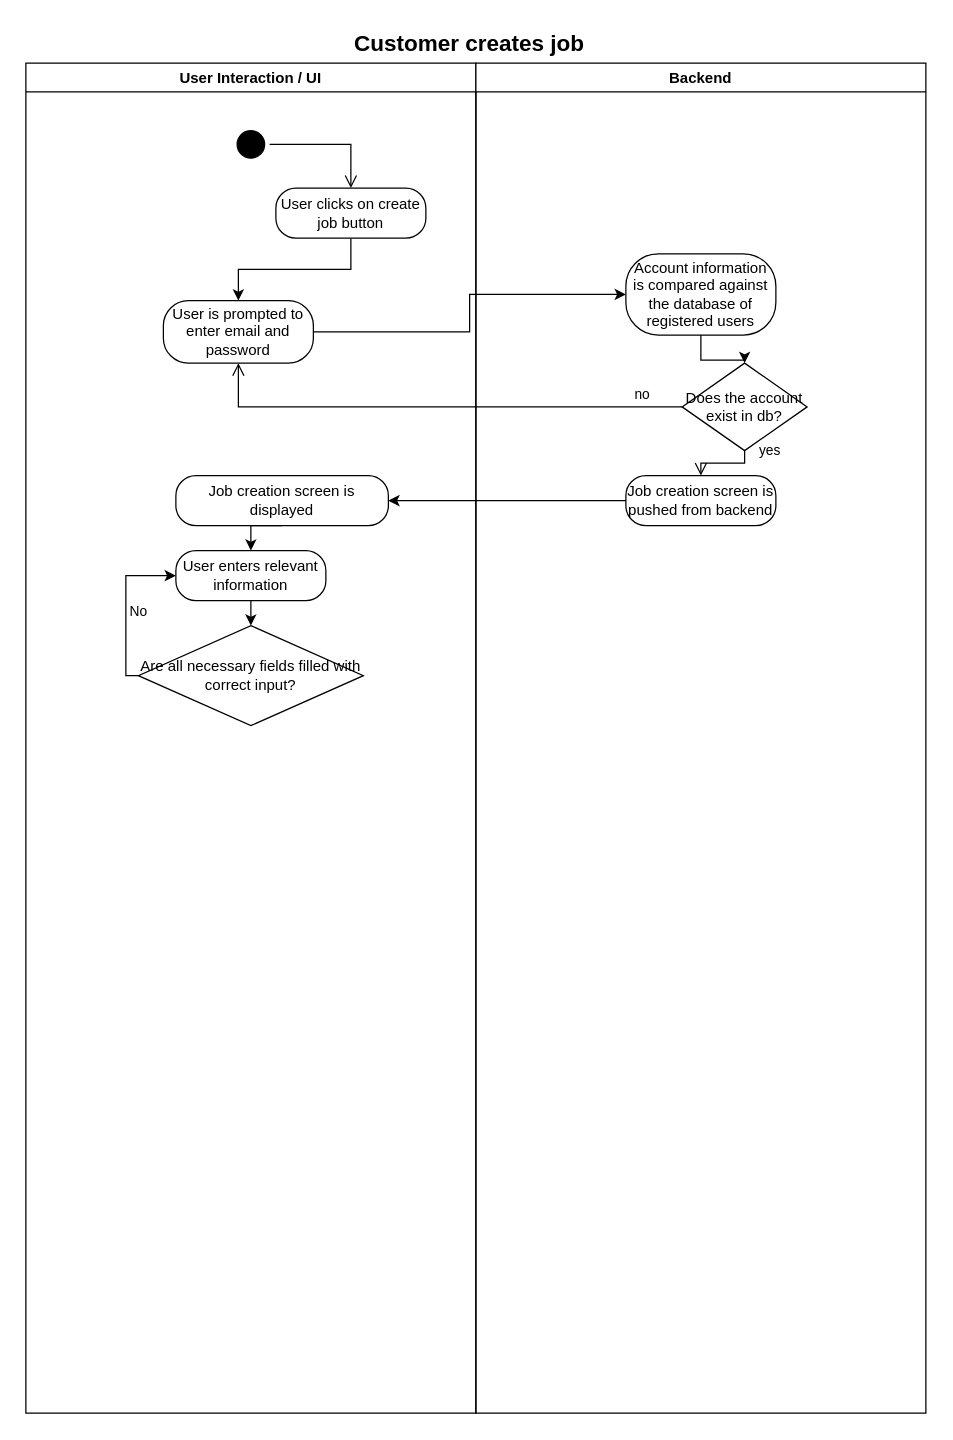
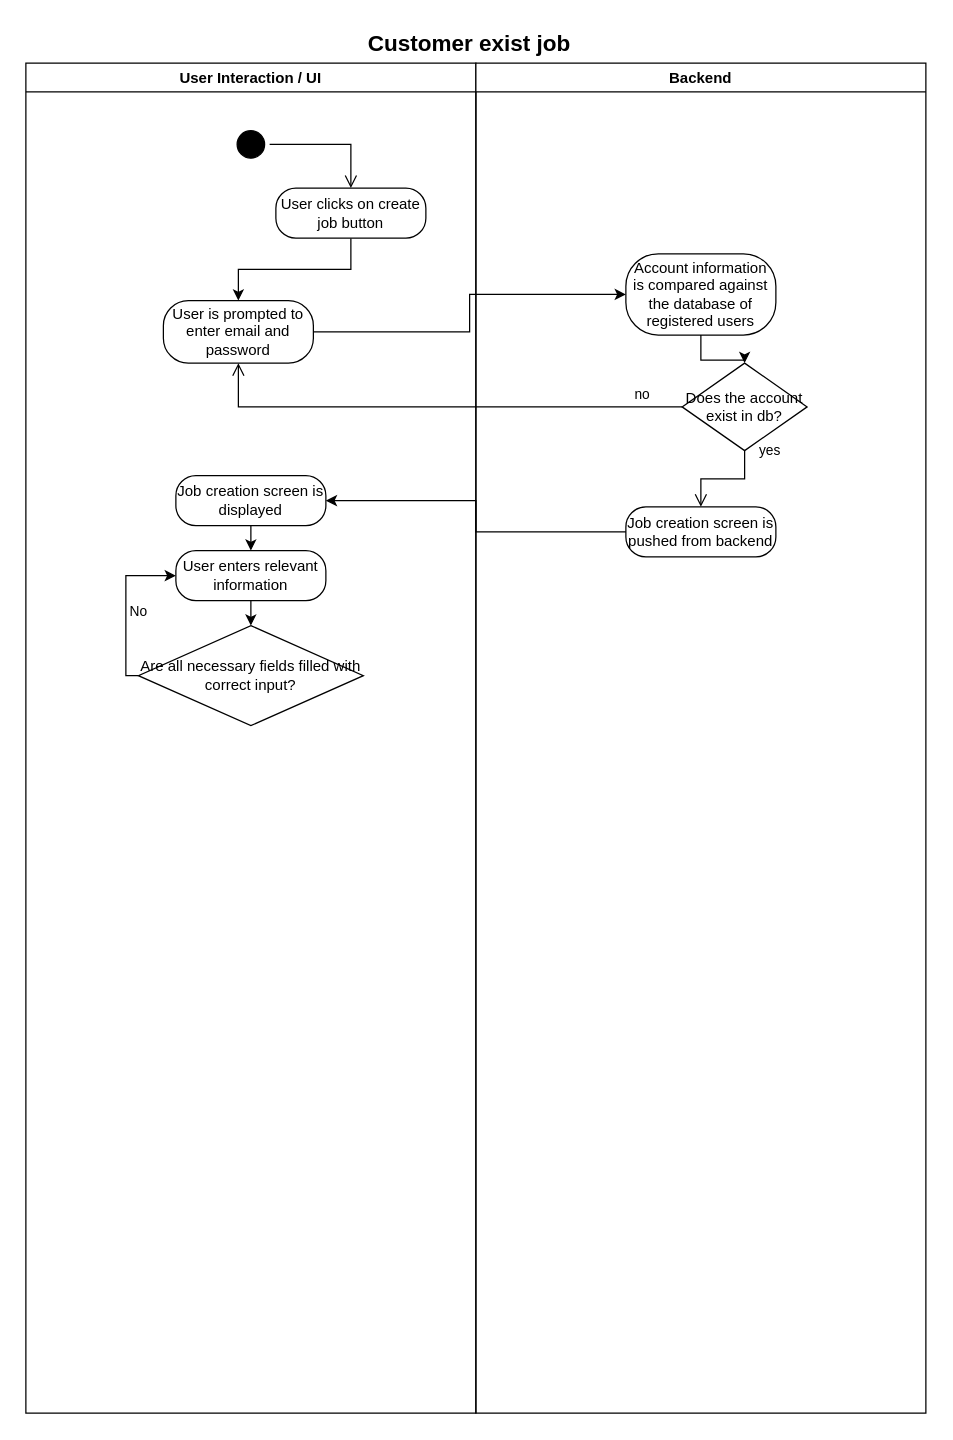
- <mxCell id="23" value="&lt;b&gt;&lt;font style=&quot;font-size: 18px&quot;&gt;Customer creates job&lt;/font&gt;&lt;/b&gt;" style="text;html=1;strokeColor=none;fillColor=none;align=center;verticalAlign=middle;whiteSpace=wrap;rounded=0;" vertex="1" parent="1"><mxGeometry x="230" y="20" width="290" height="30" as="geometry" /></mxCell>
+ <mxCell id="23" value="&lt;b&gt;&lt;font style=&quot;font-size: 18px&quot;&gt;Customer exist job&lt;/font&gt;&lt;/b&gt;" style="text;html=1;strokeColor=none;fillColor=none;align=center;verticalAlign=middle;whiteSpace=wrap;rounded=0;" vertex="1" parent="1"><mxGeometry x="230" y="20" width="290" height="30" as="geometry" /></mxCell>
- <mxCell id="9" value="Job creation screen is displayed" style="rounded=1;whiteSpace=wrap;html=1;arcSize=40;" vertex="1" parent="2"><mxGeometry x="120" y="330" width="170" height="40" as="geometry" /></mxCell>
+ <mxCell id="9" value="Job creation screen is displayed" style="rounded=1;whiteSpace=wrap;html=1;arcSize=40;" vertex="1" parent="2"><mxGeometry x="120" y="330" width="120" height="40" as="geometry" /></mxCell>
- <mxCell id="18" value="Job creation screen is pushed from backend" style="rounded=1;whiteSpace=wrap;html=1;arcSize=40;" vertex="1" parent="14"><mxGeometry x="120" y="330" width="120" height="40" as="geometry" /></mxCell>
+ <mxCell id="18" value="Job creation screen is pushed from backend" style="rounded=1;whiteSpace=wrap;html=1;arcSize=40;" vertex="1" parent="14"><mxGeometry x="120" y="355" width="120" height="40" as="geometry" /></mxCell>
